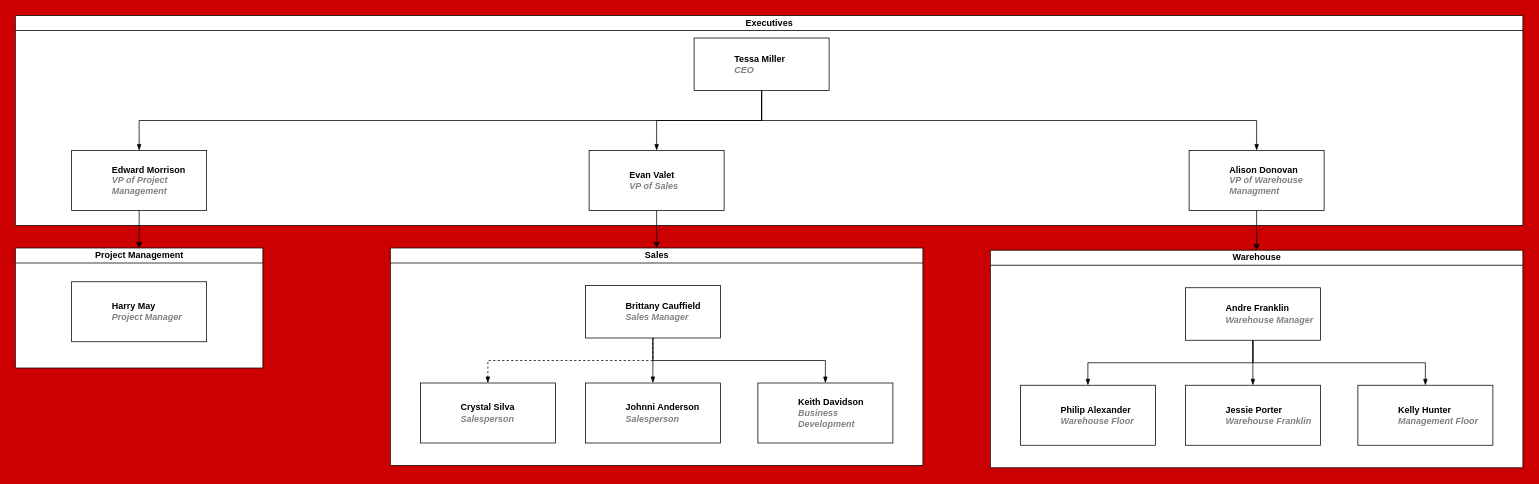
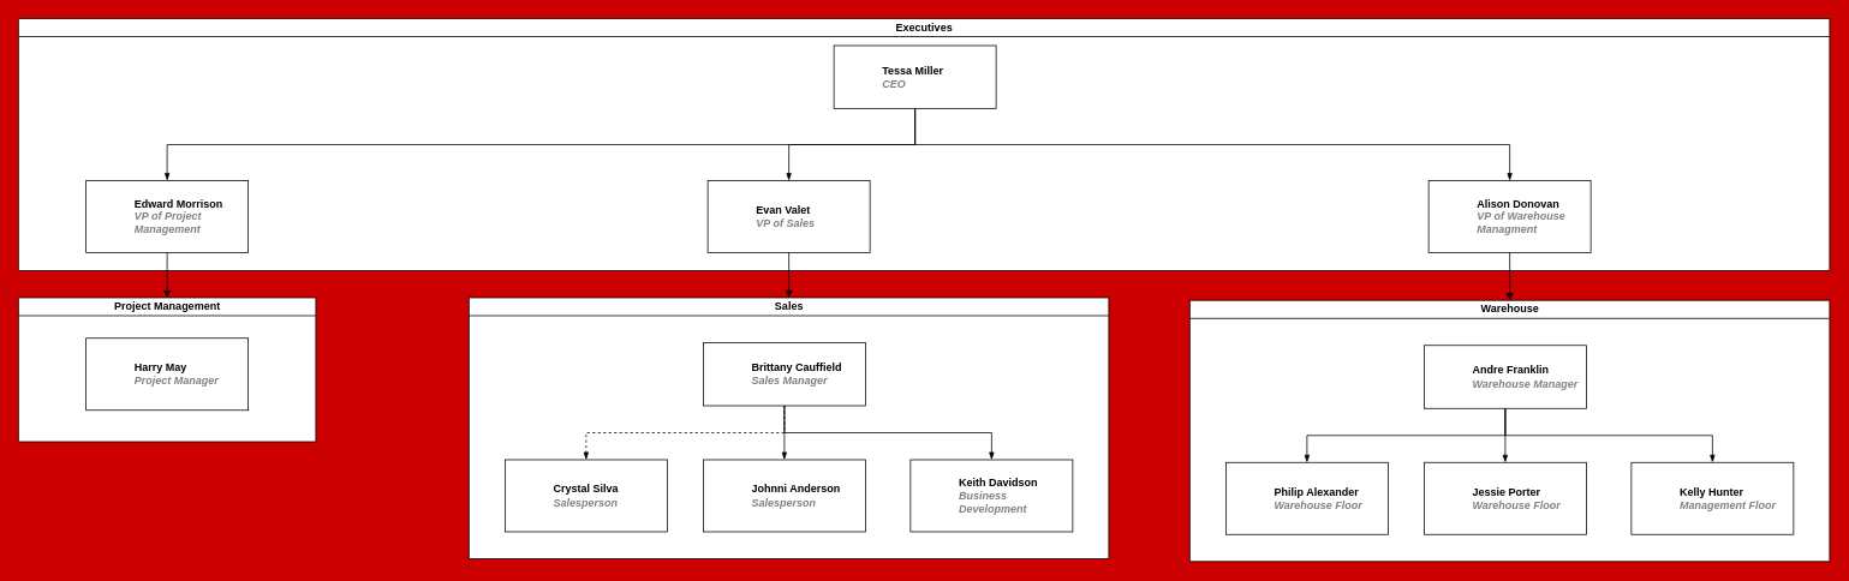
- <mxCell id="23" value="Jessie Porter&lt;br&gt;&lt;i style=&quot;color: gray&quot;&gt;Warehouse Franklin&lt;/i&gt;" style="label;image=https://cdn3.iconfinder.com/data/icons/user-avatars-1/512/users-9-2-128.png;whiteSpace=wrap;html=1;rounded=0;glass=0;treeFolding=1;treeMoving=1;" parent="19" vertex="1"><mxGeometry x="260" y="180" width="180" height="80" as="geometry" /></mxCell>
+ <mxCell id="23" value="Jessie Porter&lt;br&gt;&lt;i style=&quot;color: gray&quot;&gt;Warehouse Floor&lt;/i&gt;" style="label;image=https://cdn3.iconfinder.com/data/icons/user-avatars-1/512/users-9-2-128.png;whiteSpace=wrap;html=1;rounded=0;glass=0;treeFolding=1;treeMoving=1;" parent="19" vertex="1"><mxGeometry x="260" y="180" width="180" height="80" as="geometry" /></mxCell>
